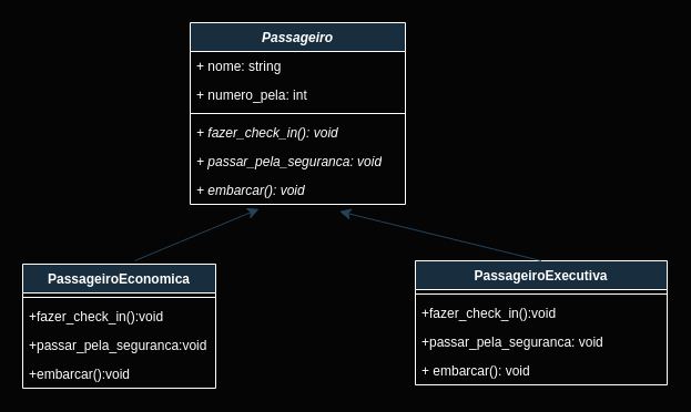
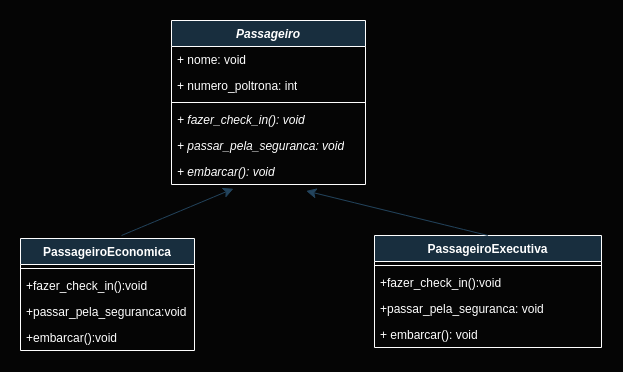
- <mxCell id="3" value="+ nome: string" style="text;strokeColor=none;fillColor=none;align=left;verticalAlign=top;spacingLeft=4;spacingRight=4;overflow=hidden;rotatable=0;points=[[0,0.5],[1,0.5]];portConstraint=eastwest;whiteSpace=wrap;html=1;fontColor=#FFFFFF;" vertex="1" parent="2"><mxGeometry y="26" width="194" height="26" as="geometry" /></mxCell>
+ <mxCell id="3" value="+ nome: void" style="text;strokeColor=none;fillColor=none;align=left;verticalAlign=top;spacingLeft=4;spacingRight=4;overflow=hidden;rotatable=0;points=[[0,0.5],[1,0.5]];portConstraint=eastwest;whiteSpace=wrap;html=1;fontColor=#FFFFFF;" vertex="1" parent="2"><mxGeometry y="26" width="194" height="26" as="geometry" /></mxCell>
- <mxCell id="4" value="+ numero_pela: int" style="text;strokeColor=none;fillColor=none;align=left;verticalAlign=top;spacingLeft=4;spacingRight=4;overflow=hidden;rotatable=0;points=[[0,0.5],[1,0.5]];portConstraint=eastwest;whiteSpace=wrap;html=1;fontColor=#FFFFFF;" vertex="1" parent="2"><mxGeometry y="52" width="194" height="26" as="geometry" /></mxCell>
+ <mxCell id="4" value="+ numero_poltrona: int" style="text;strokeColor=none;fillColor=none;align=left;verticalAlign=top;spacingLeft=4;spacingRight=4;overflow=hidden;rotatable=0;points=[[0,0.5],[1,0.5]];portConstraint=eastwest;whiteSpace=wrap;html=1;fontColor=#FFFFFF;" vertex="1" parent="2"><mxGeometry y="52" width="194" height="26" as="geometry" /></mxCell>
